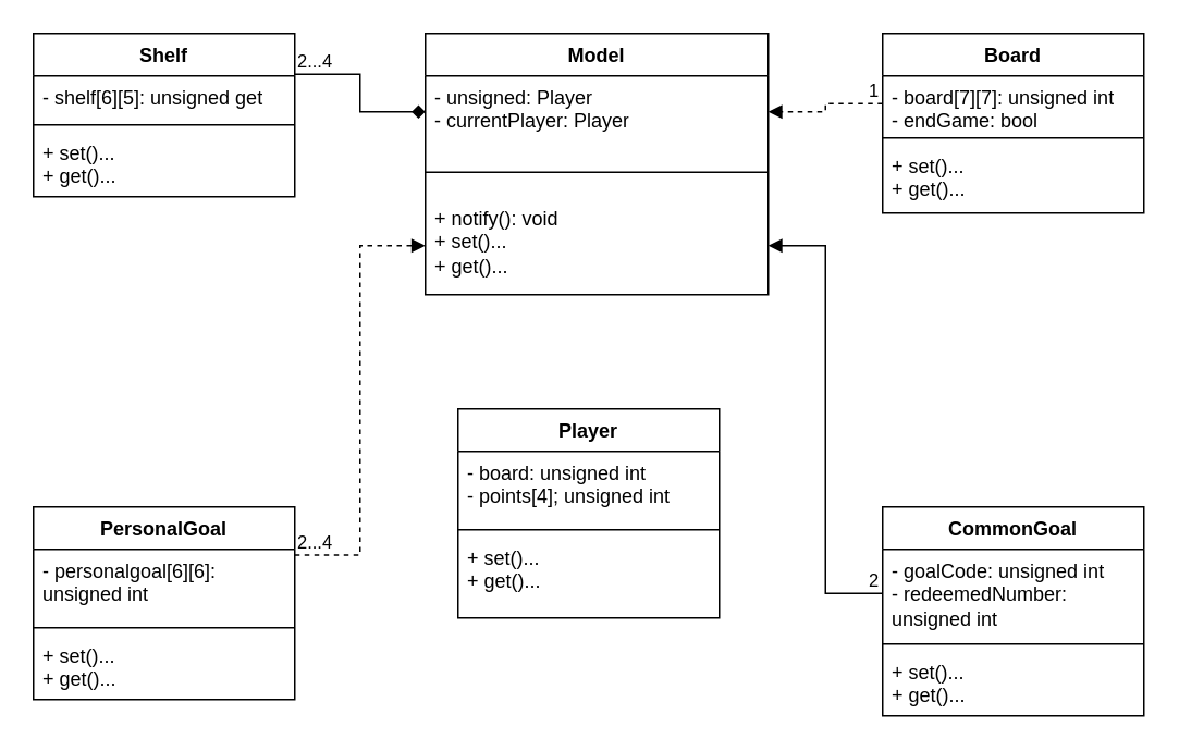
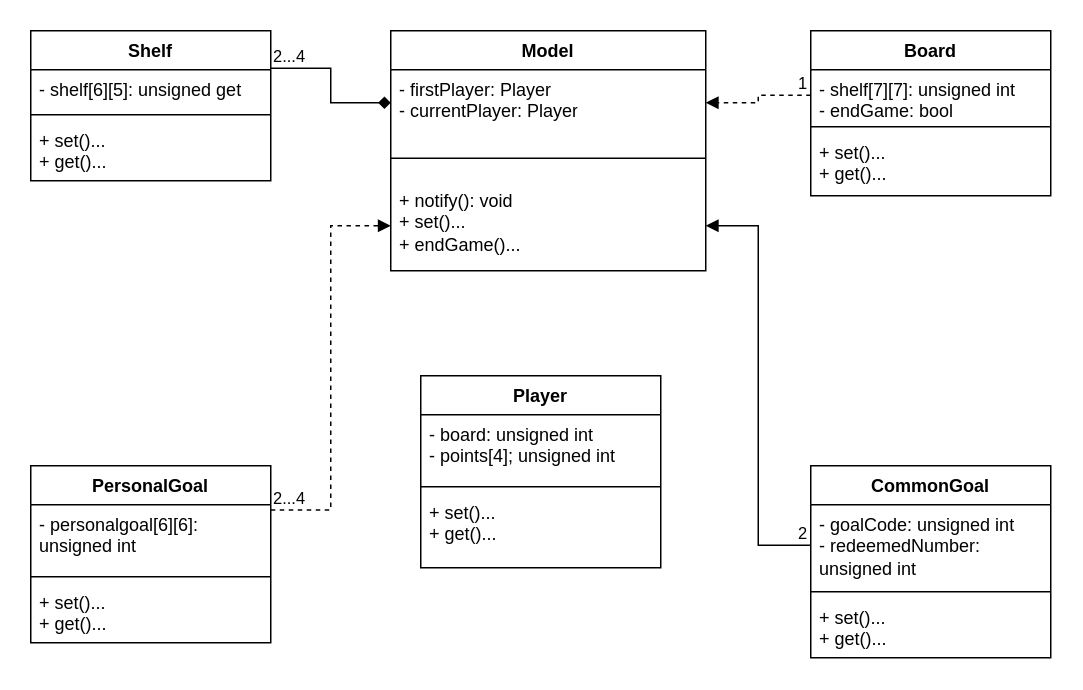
- <mxCell id="3" value="- unsigned: Player&lt;br&gt;- currentPlayer: Player" style="text;strokeColor=none;fillColor=none;align=left;verticalAlign=top;spacingLeft=4;spacingRight=4;overflow=hidden;rotatable=0;points=[[0,0.5],[1,0.5]];portConstraint=eastwest;whiteSpace=wrap;html=1;" parent="2" vertex="1"><mxGeometry y="26" width="210" height="44" as="geometry" /></mxCell>
+ <mxCell id="3" value="- firstPlayer: Player&lt;br&gt;- currentPlayer: Player" style="text;strokeColor=none;fillColor=none;align=left;verticalAlign=top;spacingLeft=4;spacingRight=4;overflow=hidden;rotatable=0;points=[[0,0.5],[1,0.5]];portConstraint=eastwest;whiteSpace=wrap;html=1;" parent="2" vertex="1"><mxGeometry y="26" width="210" height="44" as="geometry" /></mxCell>
- <mxCell id="7" value="- board[7][7]: unsigned int&lt;br&gt;- endGame: bool" style="text;strokeColor=none;fillColor=none;align=left;verticalAlign=top;spacingLeft=4;spacingRight=4;overflow=hidden;rotatable=0;points=[[0,0.5],[1,0.5]];portConstraint=eastwest;whiteSpace=wrap;html=1;" parent="6" vertex="1"><mxGeometry y="26" width="160" height="34" as="geometry" /></mxCell>
+ <mxCell id="7" value="- shelf[7][7]: unsigned int&lt;br&gt;- endGame: bool" style="text;strokeColor=none;fillColor=none;align=left;verticalAlign=top;spacingLeft=4;spacingRight=4;overflow=hidden;rotatable=0;points=[[0,0.5],[1,0.5]];portConstraint=eastwest;whiteSpace=wrap;html=1;" parent="6" vertex="1"><mxGeometry y="26" width="160" height="34" as="geometry" /></mxCell>
- <mxCell id="5" value="+ notify(): void&lt;br&gt;+ set()...&lt;br style=&quot;border-color: var(--border-color);&quot;&gt;+ get()..." style="text;strokeColor=none;fillColor=none;align=left;verticalAlign=top;spacingLeft=4;spacingRight=4;overflow=hidden;rotatable=0;points=[[0,0.5],[1,0.5]];portConstraint=eastwest;whiteSpace=wrap;html=1;" parent="2" vertex="1"><mxGeometry y="100" width="210" height="60" as="geometry" /></mxCell>
+ <mxCell id="5" value="+ notify(): void&lt;br&gt;+ set()...&lt;br style=&quot;border-color: var(--border-color);&quot;&gt;+ endGame()..." style="text;strokeColor=none;fillColor=none;align=left;verticalAlign=top;spacingLeft=4;spacingRight=4;overflow=hidden;rotatable=0;points=[[0,0.5],[1,0.5]];portConstraint=eastwest;whiteSpace=wrap;html=1;" parent="2" vertex="1"><mxGeometry y="100" width="210" height="60" as="geometry" /></mxCell>
